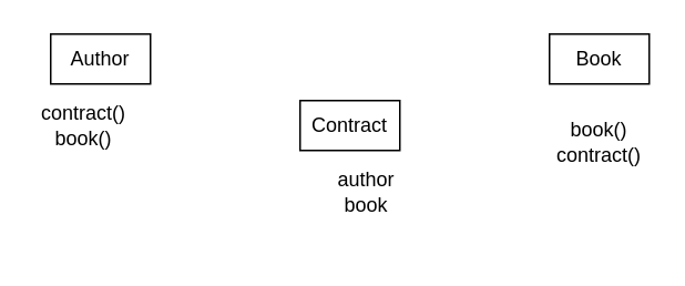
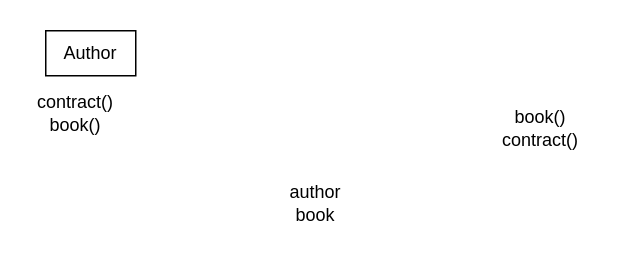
- <mxCell id="4" value="Book" style="text;html=1;strokeColor=default;fillColor=none;align=center;verticalAlign=middle;whiteSpace=wrap;rounded=0;" vertex="1" parent="1"><mxGeometry x="330" y="20" width="60" height="30" as="geometry" /></mxCell>
- <mxCell id="2" value="Contract" style="text;html=1;strokeColor=default;fillColor=none;align=center;verticalAlign=middle;whiteSpace=wrap;rounded=0;" vertex="1" parent="1"><mxGeometry x="180" y="60" width="60" height="30" as="geometry" /></mxCell>
- <mxCell id="5" value="author&lt;br&gt;book" style="text;html=1;strokeColor=none;fillColor=none;align=center;verticalAlign=middle;whiteSpace=wrap;rounded=0;" vertex="1" parent="1"><mxGeometry x="190" y="100" width="60" height="30" as="geometry" /></mxCell>
+ <mxCell id="5" value="author&lt;br&gt;book" style="text;html=1;strokeColor=none;fillColor=none;align=center;verticalAlign=middle;whiteSpace=wrap;rounded=0;" vertex="1" parent="1"><mxGeometry x="180" y="120" width="60" height="30" as="geometry" /></mxCell>
